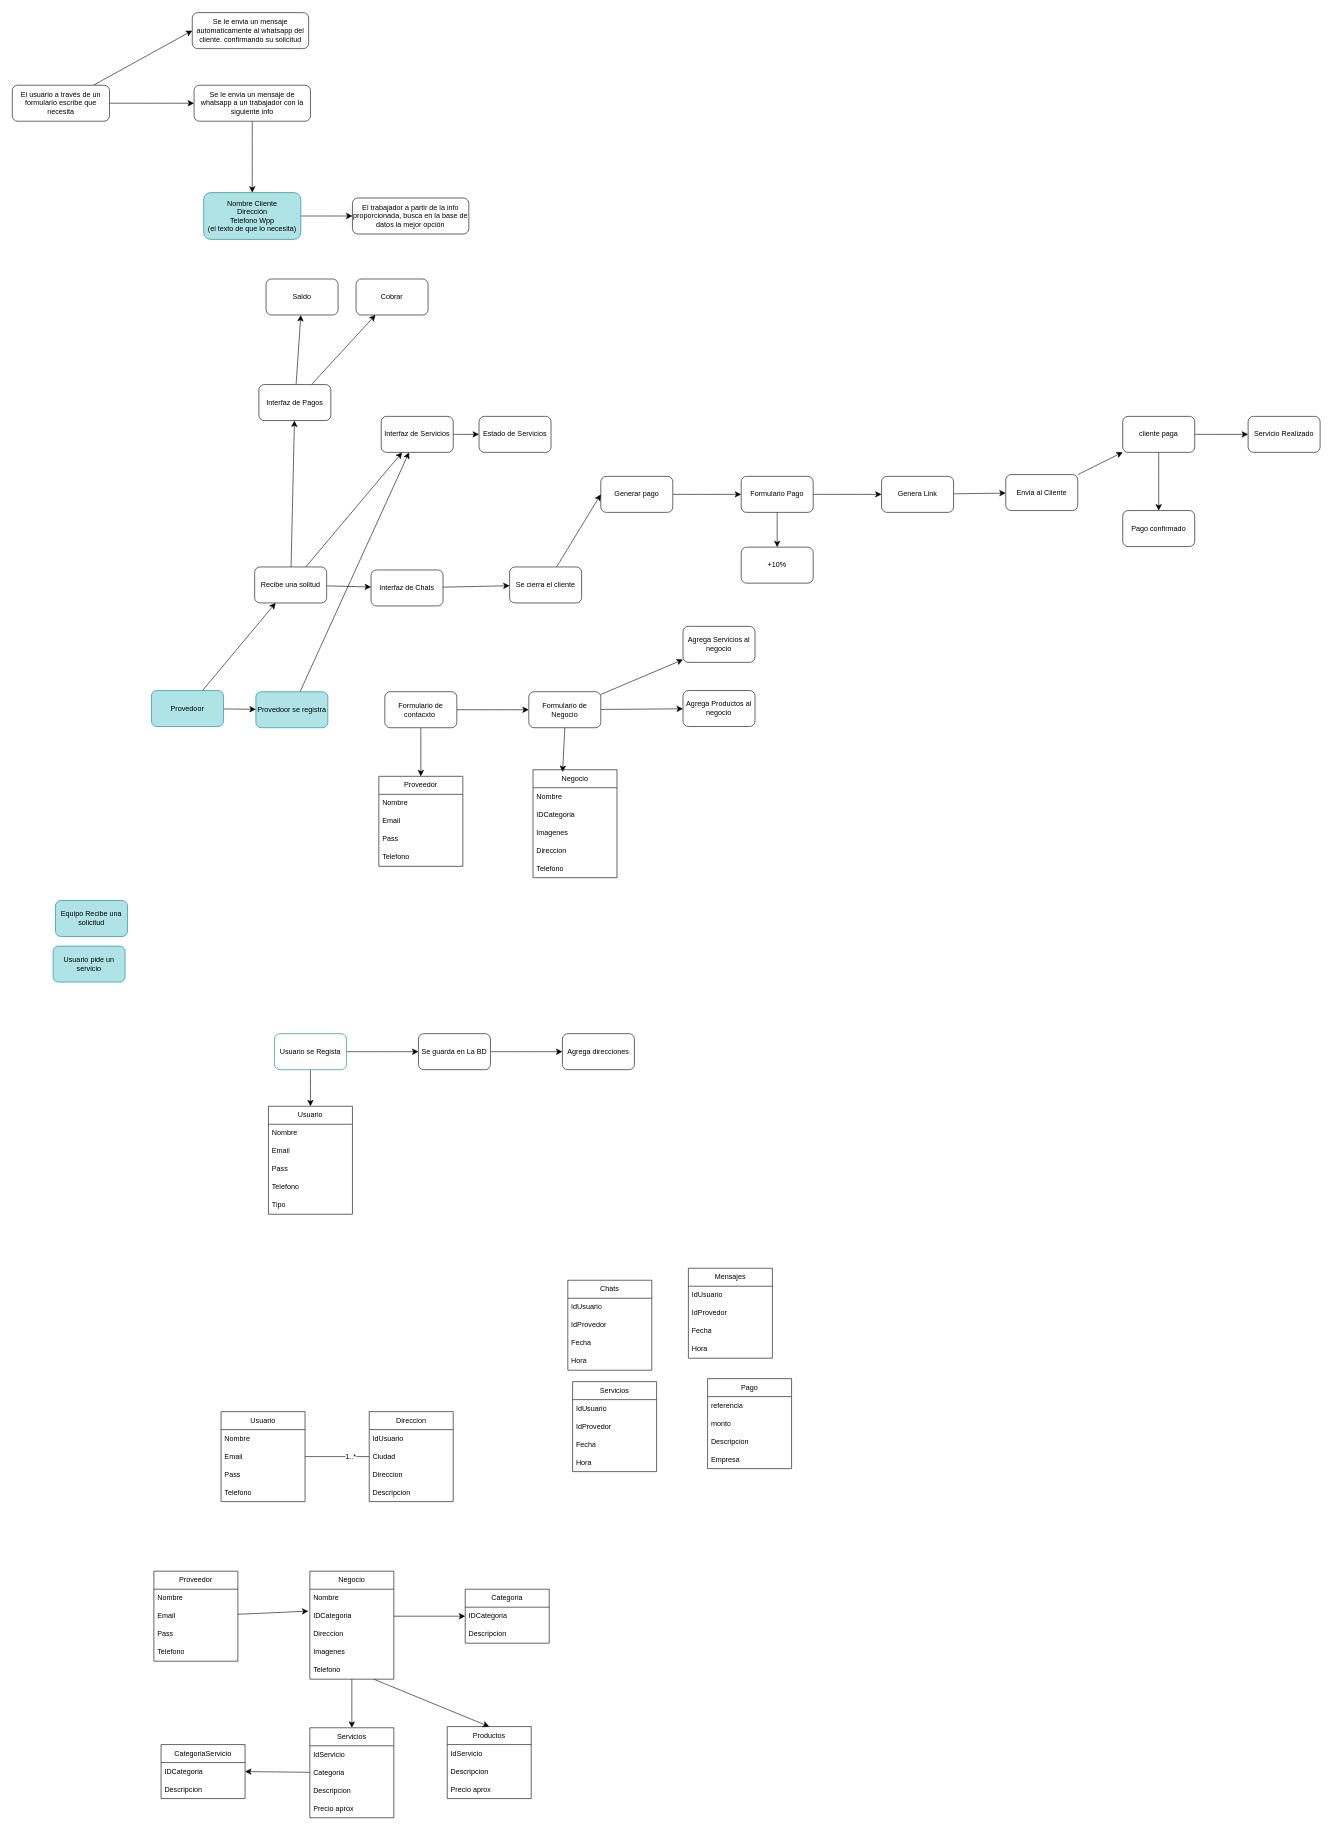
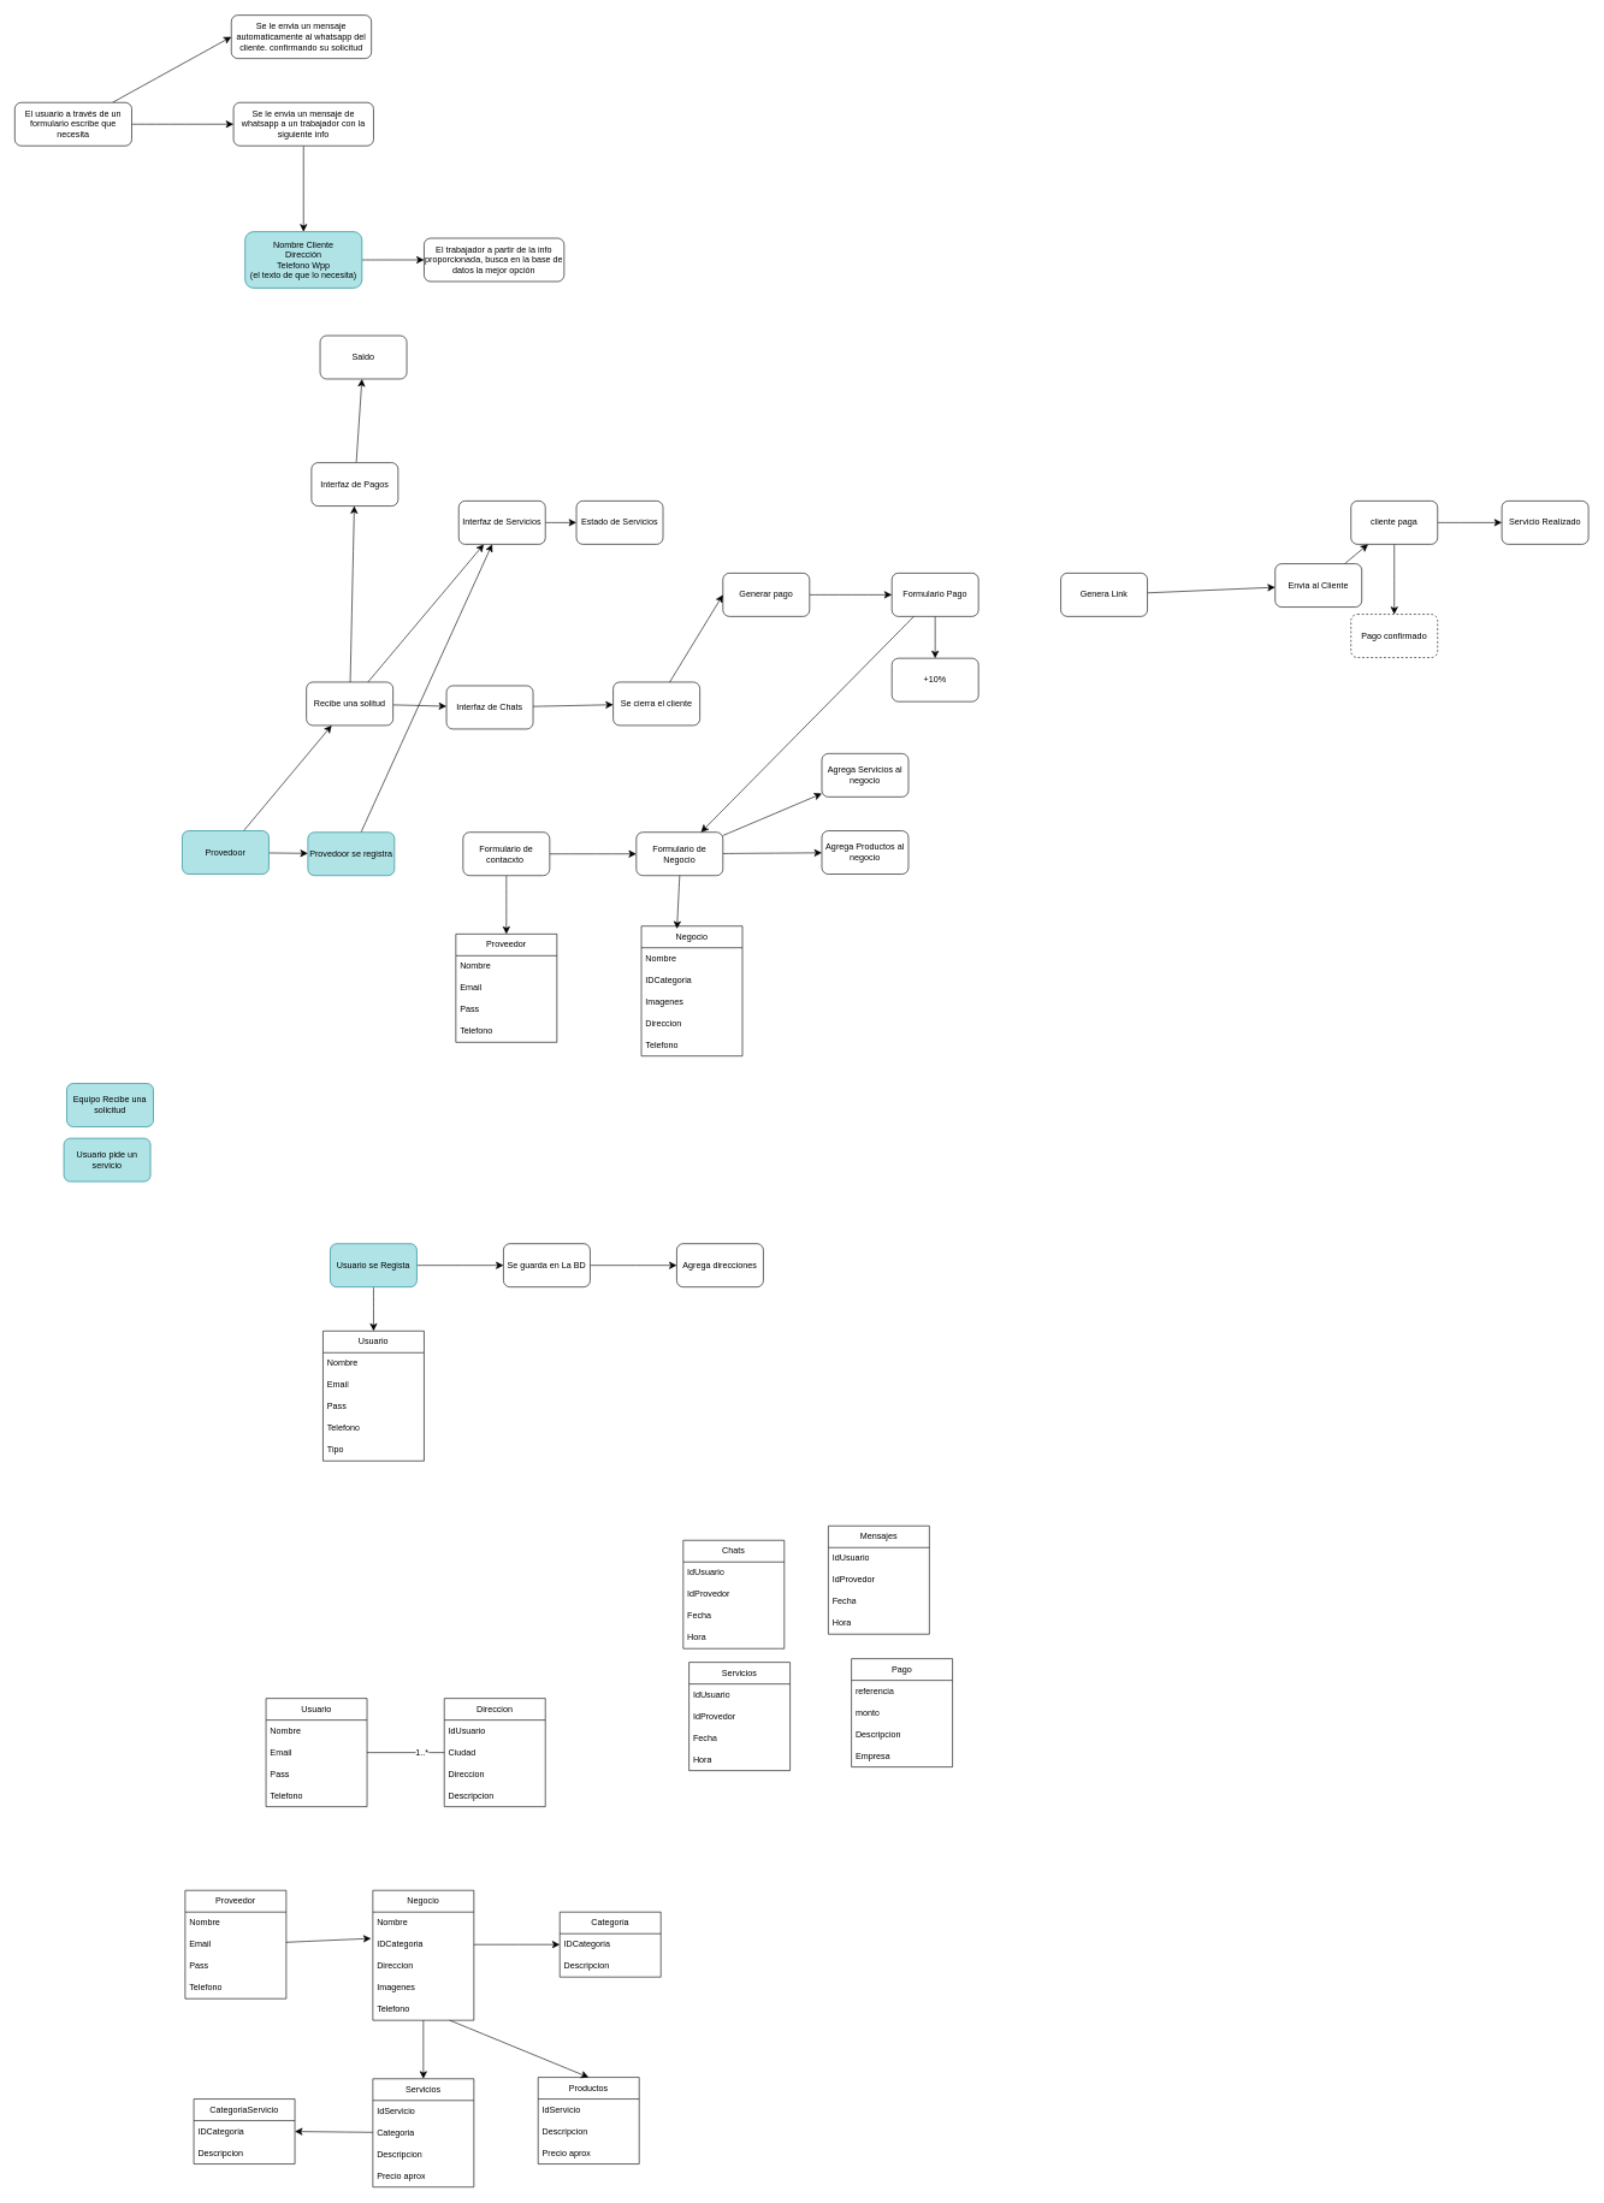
- <mxCell id="112" value="Cobrar" style="rounded=1;whiteSpace=wrap;html=1;" parent="1" vertex="1"><mxGeometry x="593" y="464" width="120" height="60" as="geometry" /></mxCell>
- <mxCell id="109" value="" style="edgeStyle=none;curved=1;rounded=0;orthogonalLoop=1;jettySize=auto;html=1;fontSize=12;startSize=8;endSize=8;" parent="1" source="110" target="112" edge="1"><mxGeometry relative="1" as="geometry" /></mxCell>
- <mxCell id="98" value="Envia al Cliente" style="rounded=1;whiteSpace=wrap;html=1;" parent="1" vertex="1"><mxGeometry x="1676" y="790" width="120" height="60" as="geometry" /></mxCell>
+ <mxCell id="98" value="Envia al Cliente" style="rounded=1;whiteSpace=wrap;html=1;" parent="1" vertex="1"><mxGeometry x="1766" y="780" width="120" height="60" as="geometry" /></mxCell>
- <mxCell id="92" value="" style="edgeStyle=none;curved=1;rounded=0;orthogonalLoop=1;jettySize=auto;html=1;fontSize=12;startSize=8;endSize=8;" parent="1" source="94" target="96" edge="1"><mxGeometry relative="1" as="geometry" /></mxCell>
+ <mxCell id="92" value="" style="edgeStyle=none;curved=1;rounded=0;orthogonalLoop=1;jettySize=auto;html=1;fontSize=12;startSize=8;endSize=8;" parent="1" source="94" target="71" edge="1"><mxGeometry relative="1" as="geometry" /></mxCell>
- <mxCell id="102" value="Pago confirmado" style="rounded=1;whiteSpace=wrap;html=1;" parent="1" vertex="1"><mxGeometry x="1871" y="850" width="120" height="60" as="geometry" /></mxCell>
+ <mxCell id="102" value="Pago confirmado" style="rounded=1;whiteSpace=wrap;html=1;dashed=1;" parent="1" vertex="1"><mxGeometry x="1871" y="850" width="120" height="60" as="geometry" /></mxCell>
- <mxCell id="4" value="Usuario se Regista" style="rounded=1;whiteSpace=wrap;html=1;fillColor=#ffffff;strokeColor=#0e8088;" parent="1" vertex="1"><mxGeometry x="457" y="1722" width="120" height="60" as="geometry" /></mxCell>
+ <mxCell id="4" value="Usuario se Regista" style="rounded=1;whiteSpace=wrap;html=1;fillColor=#b0e3e6;strokeColor=#0e8088;" parent="1" vertex="1"><mxGeometry x="457" y="1722" width="120" height="60" as="geometry" /></mxCell>
